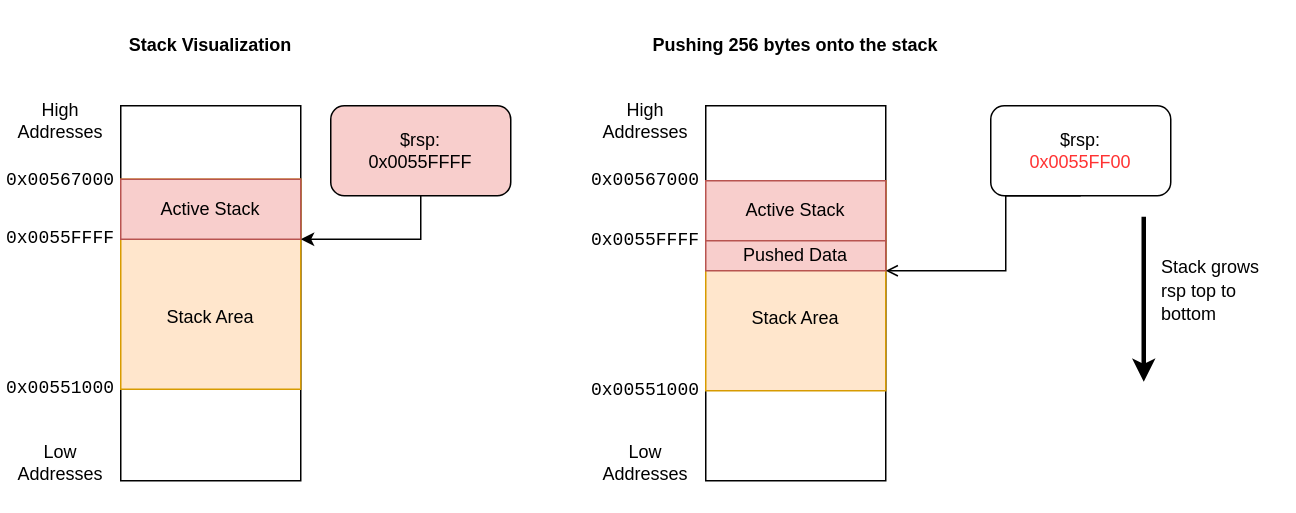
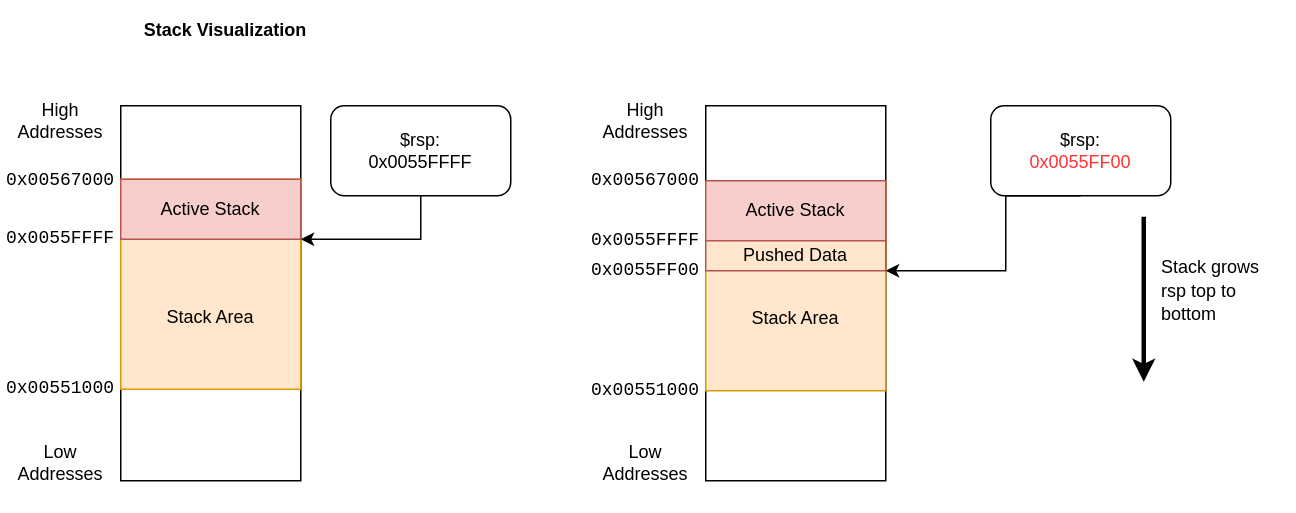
- <mxCell id="11" value="Stack Visualization" style="text;html=1;strokeColor=none;fillColor=none;align=center;verticalAlign=middle;whiteSpace=wrap;rounded=0;fontStyle=1" parent="1" vertex="1"><mxGeometry x="50" y="20" width="180" height="20" as="geometry" /></mxCell>
+ <mxCell id="11" value="Stack Visualization" style="text;html=1;strokeColor=none;fillColor=none;align=center;verticalAlign=middle;whiteSpace=wrap;rounded=0;fontStyle=1" parent="1" vertex="1"><mxGeometry x="60" y="10" width="180" height="20" as="geometry" /></mxCell>
- <mxCell id="21" value="Pushing 256 bytes onto the stack" style="text;html=1;strokeColor=none;fillColor=none;align=center;verticalAlign=middle;whiteSpace=wrap;rounded=0;fontStyle=1" parent="1" vertex="1"><mxGeometry x="420" y="20" width="220" height="20" as="geometry" /></mxCell>
- <mxCell id="9" value="$rsp:&lt;br&gt;0x0055FFFF" style="rounded=1;whiteSpace=wrap;html=1;fillColor=#f8cecc;" parent="1" vertex="1"><mxGeometry x="220" y="70" width="120" height="60" as="geometry" /></mxCell>
+ <mxCell id="9" value="$rsp:&lt;br&gt;0x0055FFFF" style="rounded=1;whiteSpace=wrap;html=1;" parent="1" vertex="1"><mxGeometry x="220" y="70" width="120" height="60" as="geometry" /></mxCell>
- <mxCell id="24" value="&lt;p&gt;&lt;font face=&quot;Helvetica&quot;&gt;Pushed Data&lt;/font&gt;&lt;/p&gt;" style="rounded=0;whiteSpace=wrap;html=1;fontFamily=Courier New;fillColor=#f8cecc;strokeColor=#b85450;" parent="1" vertex="1"><mxGeometry x="470" y="160" width="120" height="20" as="geometry" /></mxCell>
+ <mxCell id="24" value="&lt;p&gt;&lt;font face=&quot;Helvetica&quot;&gt;Pushed Data&lt;/font&gt;&lt;/p&gt;" style="rounded=0;whiteSpace=wrap;html=1;fontFamily=Courier New;fillColor=#ffe6cc;strokeColor=#b85450;" parent="1" vertex="1"><mxGeometry x="470" y="160" width="120" height="20" as="geometry" /></mxCell>
+ <mxCell id="23" value="0x0055FF00" style="text;html=1;strokeColor=none;fillColor=none;align=center;verticalAlign=middle;whiteSpace=wrap;rounded=0;fontFamily=Courier New;" parent="1" vertex="1"><mxGeometry x="410" y="170" width="40" height="20" as="geometry" /></mxCell>
- <mxCell id="18" style="edgeStyle=orthogonalEdgeStyle;rounded=0;orthogonalLoop=1;jettySize=auto;html=1;exitX=0.5;exitY=1;exitDx=0;exitDy=0;entryX=1;entryY=1;entryDx=0;entryDy=0;endArrow=open;" parent="1" source="19" target="24" edge="1"><mxGeometry relative="1" as="geometry"><Array as="points"><mxPoint x="670" y="180" /></Array><mxPoint x="620" y="230" as="targetPoint" /></mxGeometry></mxCell>
+ <mxCell id="18" style="edgeStyle=orthogonalEdgeStyle;rounded=0;orthogonalLoop=1;jettySize=auto;html=1;exitX=0.5;exitY=1;exitDx=0;exitDy=0;entryX=1;entryY=1;entryDx=0;entryDy=0;" parent="1" source="19" target="24" edge="1"><mxGeometry relative="1" as="geometry"><Array as="points"><mxPoint x="670" y="180" /></Array><mxPoint x="620" y="230" as="targetPoint" /></mxGeometry></mxCell>
